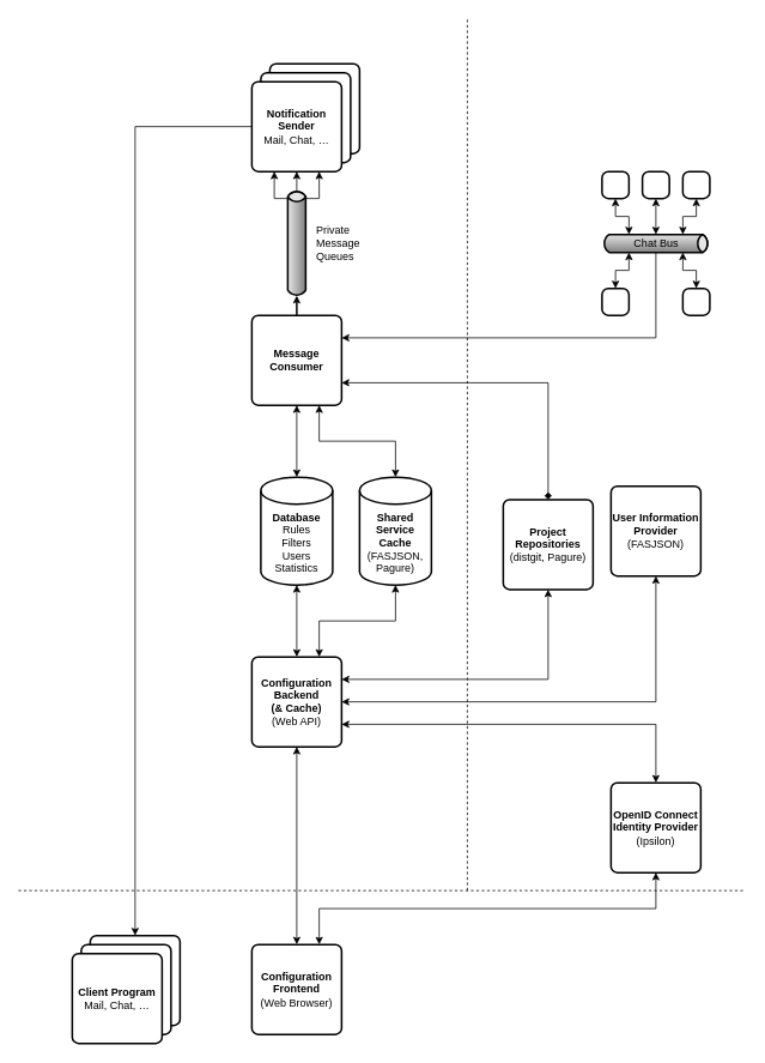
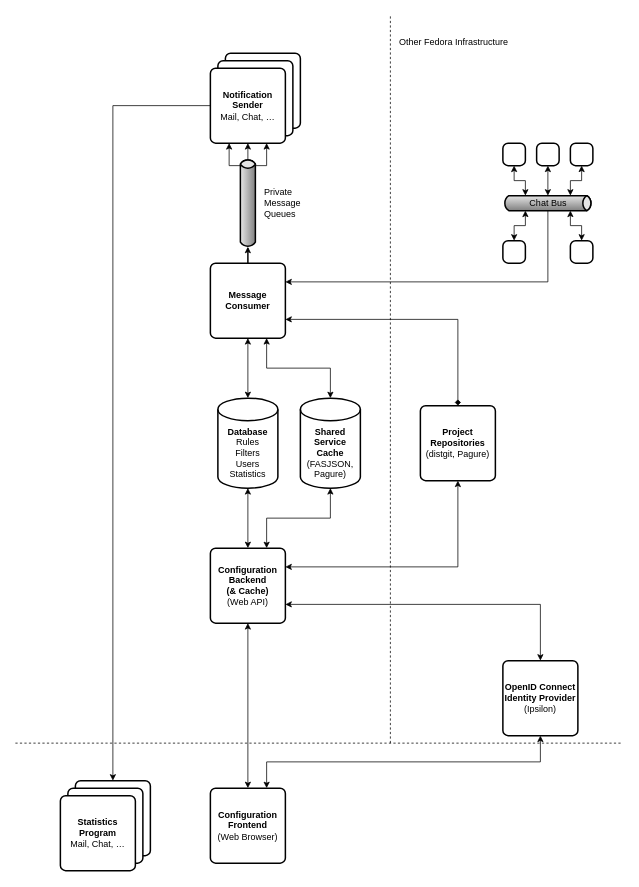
+ <mxCell id="48" value="Other Fedora Infrastructure" style="text;html=1;align=left;verticalAlign=middle;resizable=0;points=[];autosize=1;strokeColor=none;fillColor=none;" vertex="1" parent="1"><mxGeometry x="530" y="40" width="170" height="30" as="geometry" /></mxCell>
- <mxCell id="18" value="&lt;b&gt;User Information Provider&lt;br&gt;&lt;/b&gt;(FASJSON)" style="rounded=1;whiteSpace=wrap;html=1;absoluteArcSize=1;arcSize=14;strokeWidth=2;" parent="1" vertex="1"><mxGeometry x="680" y="540" width="100" height="100" as="geometry" /></mxCell>
- <mxCell id="21" value="&lt;b&gt;Project Repositories&lt;/b&gt;&lt;br&gt;(distgit, Pagure)" style="rounded=1;whiteSpace=wrap;html=1;absoluteArcSize=1;arcSize=14;strokeWidth=2;" parent="1" vertex="1"><mxGeometry x="560" y="555" width="100" height="100" as="geometry" /></mxCell>
+ <mxCell id="21" value="&lt;b&gt;Project Repositories&lt;/b&gt;&lt;br&gt;(distgit, Pagure)" style="rounded=1;whiteSpace=wrap;html=1;absoluteArcSize=1;arcSize=14;strokeWidth=2;" parent="1" vertex="1"><mxGeometry x="560" y="540" width="100" height="100" as="geometry" /></mxCell>
- <mxCell id="10" style="edgeStyle=orthogonalEdgeStyle;rounded=0;orthogonalLoop=1;jettySize=auto;html=1;startArrow=classic;startFill=1;endArrow=classic;endFill=1;" parent="1" source="11" target="18" edge="1"><mxGeometry relative="1" as="geometry" /></mxCell>
- <mxCell id="12" value="&lt;b&gt;OpenID Connect&lt;br&gt;Identity Provider&lt;/b&gt;&lt;br&gt;(Ipsilon)" style="rounded=1;whiteSpace=wrap;html=1;absoluteArcSize=1;arcSize=14;strokeWidth=2;" parent="1" vertex="1"><mxGeometry x="680" y="870" width="100" height="100" as="geometry" /></mxCell>
+ <mxCell id="12" value="&lt;b&gt;OpenID Connect&lt;br&gt;Identity Provider&lt;/b&gt;&lt;br&gt;(Ipsilon)" style="rounded=1;whiteSpace=wrap;html=1;absoluteArcSize=1;arcSize=14;strokeWidth=2;" parent="1" vertex="1"><mxGeometry x="670" y="880" width="100" height="100" as="geometry" /></mxCell>
- <mxCell id="51" value="&lt;b&gt;Client Program&lt;br&gt;&lt;/b&gt;Mail, Chat, …" style="rounded=1;whiteSpace=wrap;html=1;absoluteArcSize=1;arcSize=14;strokeWidth=2;" vertex="1" parent="1"><mxGeometry x="80" y="1060" width="100" height="100" as="geometry" /></mxCell>
+ <mxCell id="51" value="&lt;b&gt;Statistics Program&lt;br&gt;&lt;/b&gt;Mail, Chat, …" style="rounded=1;whiteSpace=wrap;html=1;absoluteArcSize=1;arcSize=14;strokeWidth=2;" vertex="1" parent="1"><mxGeometry x="80" y="1060" width="100" height="100" as="geometry" /></mxCell>
